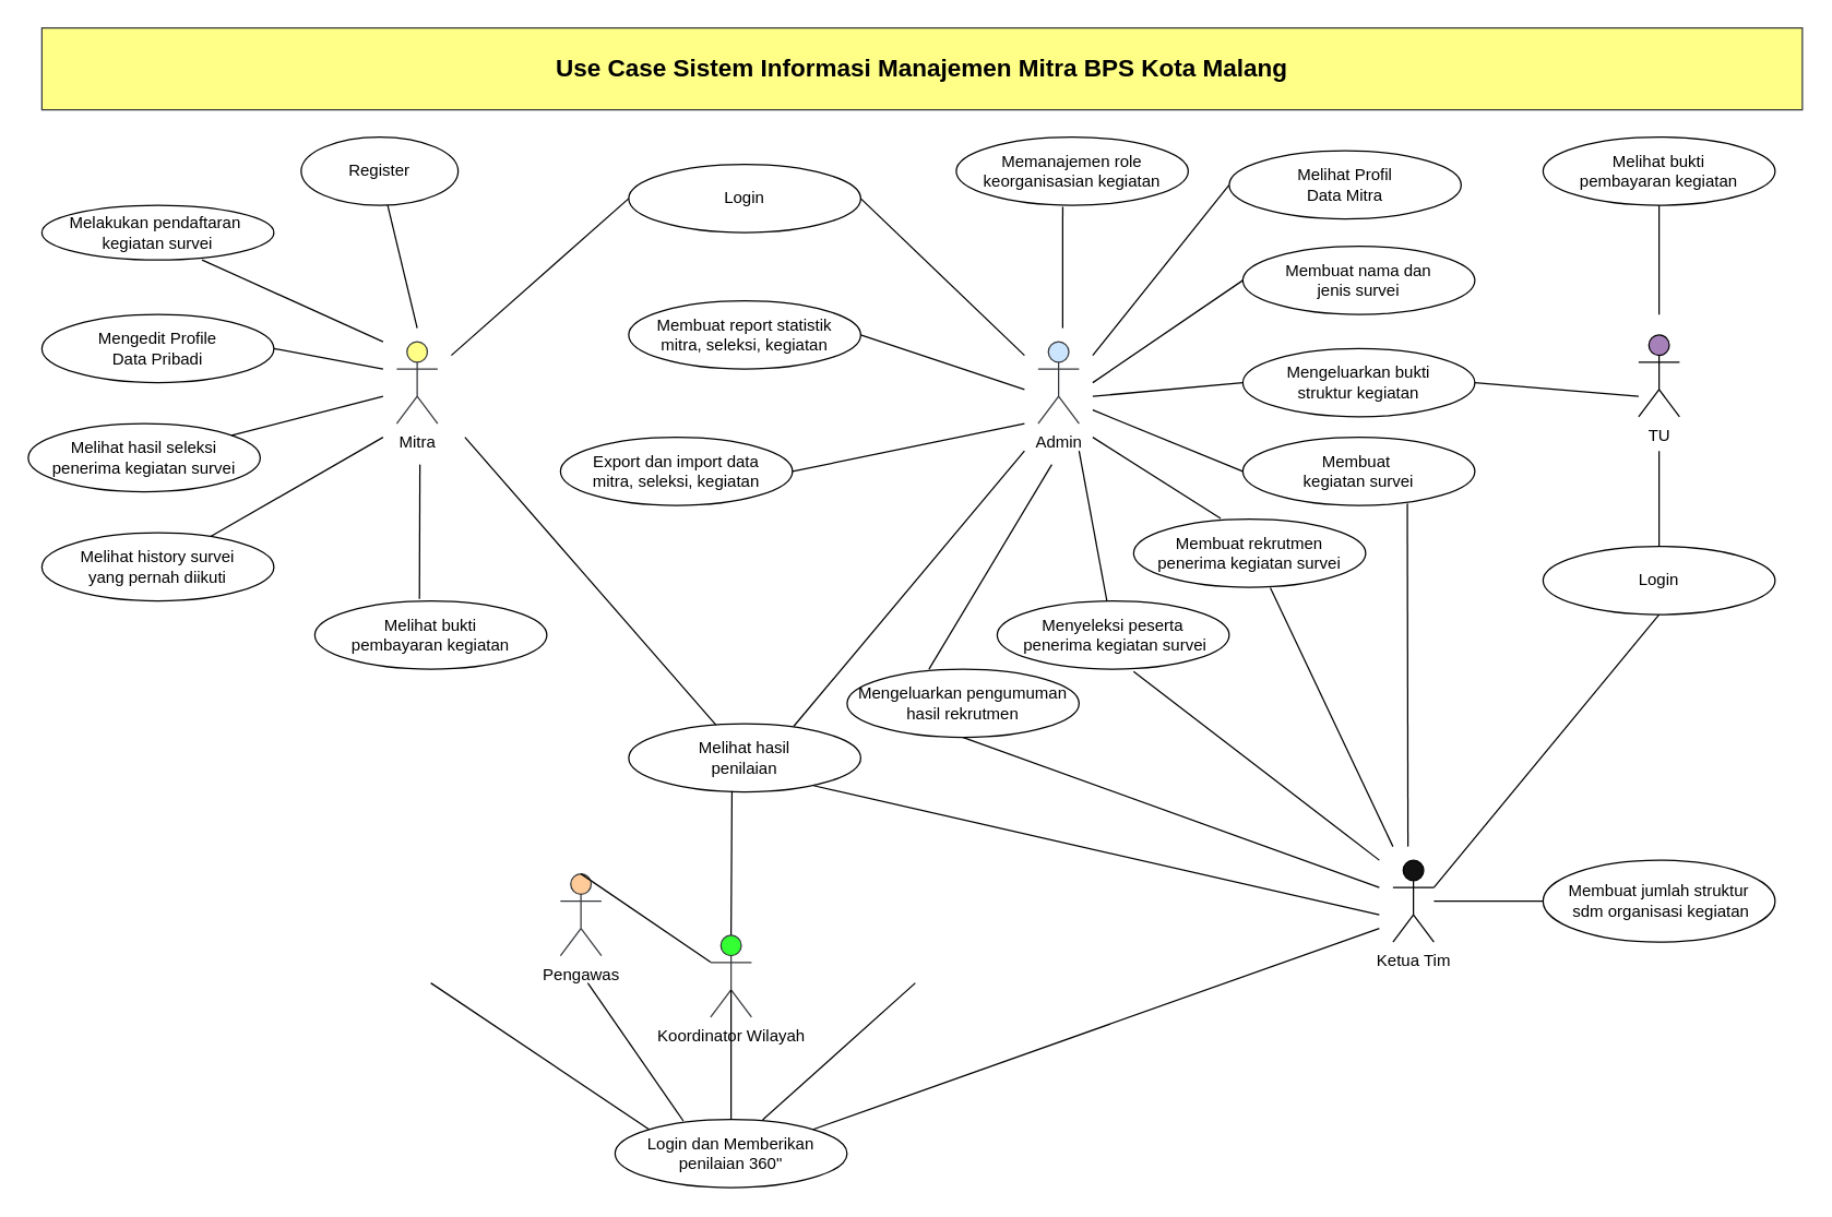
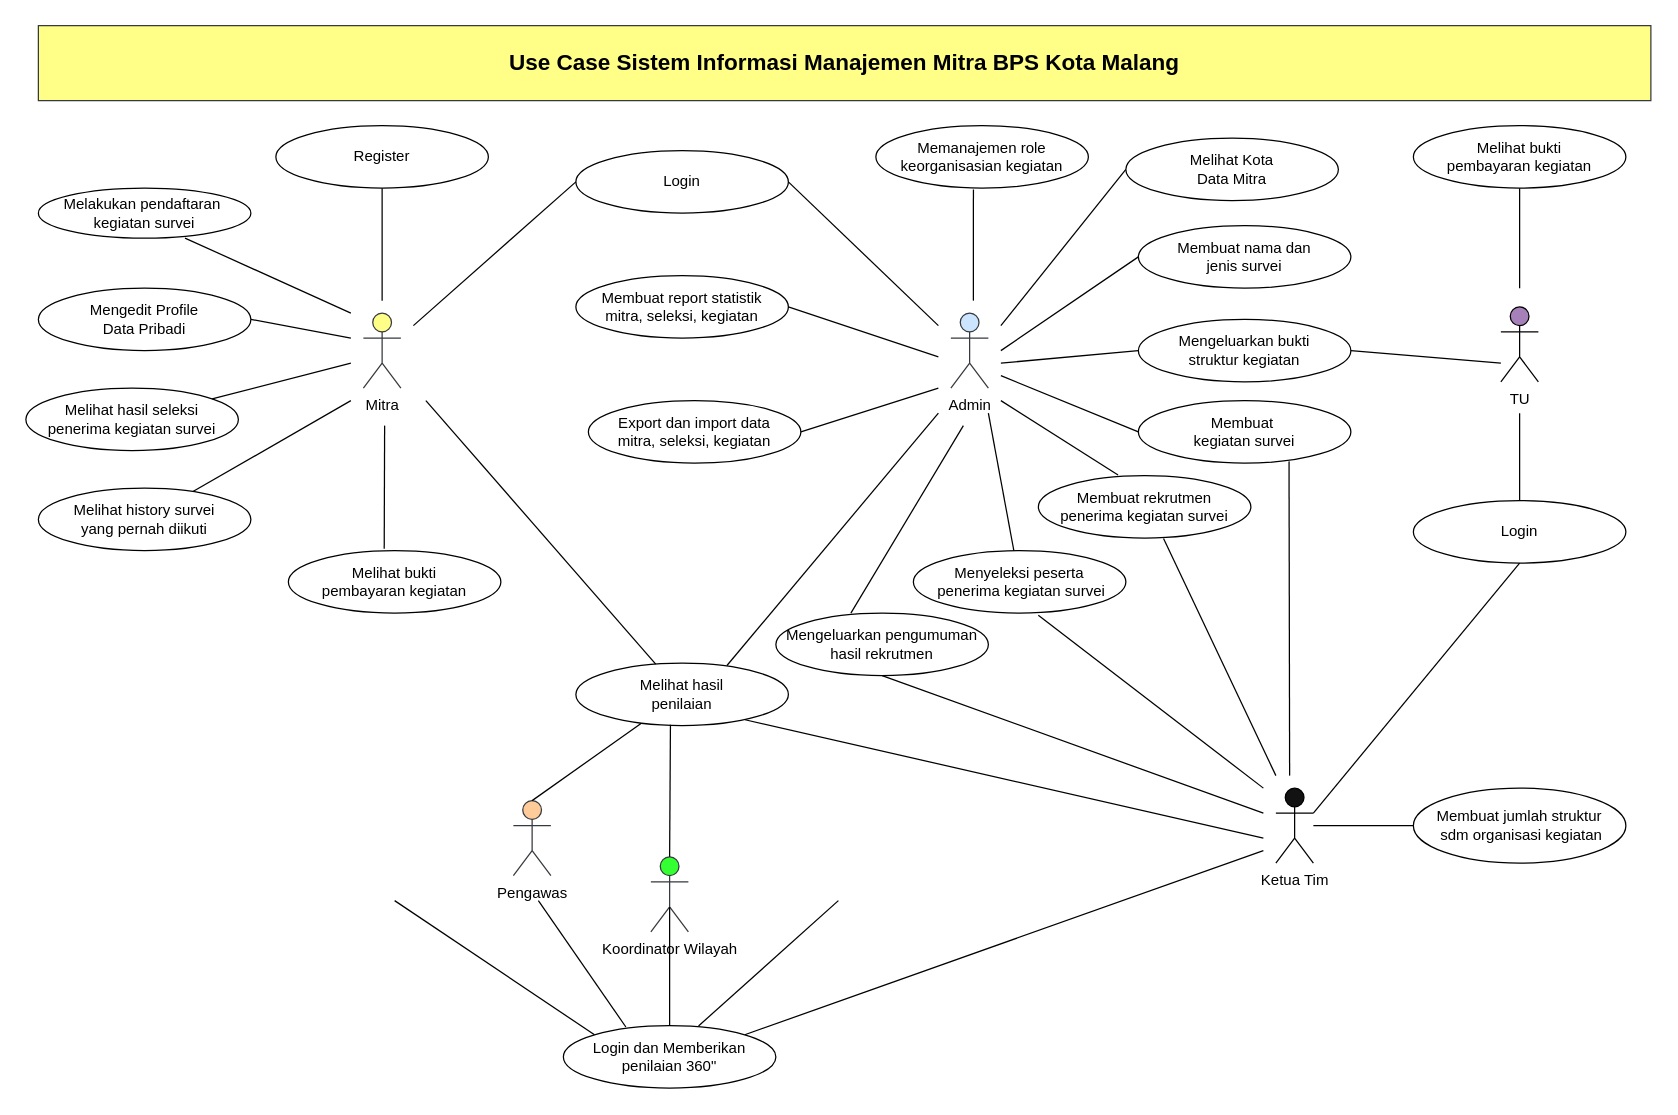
- <mxCell id="9" value="Register" style="ellipse;whiteSpace=wrap;html=1;" parent="1" vertex="1"><mxGeometry x="220" y="100" width="115" height="50" as="geometry" /></mxCell>
+ <mxCell id="9" value="Register" style="ellipse;whiteSpace=wrap;html=1;" parent="1" vertex="1"><mxGeometry x="220" y="100" width="170" height="50" as="geometry" /></mxCell>
- <mxCell id="31" value="Melihat Profil&lt;br&gt;Data Mitra" style="ellipse;whiteSpace=wrap;html=1;labelBackgroundColor=none;labelBorderColor=none;" parent="1" vertex="1"><mxGeometry x="900" y="110" width="170" height="50" as="geometry" /></mxCell>
+ <mxCell id="31" value="Melihat Kota&lt;br&gt;Data Mitra" style="ellipse;whiteSpace=wrap;html=1;labelBackgroundColor=none;labelBorderColor=none;" parent="1" vertex="1"><mxGeometry x="900" y="110" width="170" height="50" as="geometry" /></mxCell>
- <mxCell id="61" value="Export dan import data &lt;br&gt;mitra, seleksi, kegiatan" style="ellipse;whiteSpace=wrap;html=1;labelBackgroundColor=none;labelBorderColor=none;" parent="1" vertex="1"><mxGeometry x="410" y="320" width="170" height="50" as="geometry" /></mxCell>
+ <mxCell id="61" value="Export dan import data &lt;br&gt;mitra, seleksi, kegiatan" style="ellipse;whiteSpace=wrap;html=1;labelBackgroundColor=none;labelBorderColor=none;" parent="1" vertex="1"><mxGeometry x="470" y="320" width="170" height="50" as="geometry" /></mxCell>
- <mxCell id="33" value="" style="edgeStyle=none;html=1;endArrow=none;verticalAlign=bottom;exitX=0.5;exitY=0;exitDx=0;exitDy=0;exitPerimeter=0;labelBackgroundColor=none;labelBorderColor=none;" parent="1" source="3" target="4" edge="1"><mxGeometry width="160" relative="1" as="geometry"><mxPoint x="322.5" y="690.89" as="sourcePoint" /><mxPoint x="467.578" y="665.114" as="targetPoint" /></mxGeometry></mxCell>
+ <mxCell id="33" value="" style="edgeStyle=none;html=1;endArrow=none;verticalAlign=bottom;exitX=0.5;exitY=0;exitDx=0;exitDy=0;exitPerimeter=0;labelBackgroundColor=none;labelBorderColor=none;" parent="1" source="3" target="19" edge="1"><mxGeometry width="160" relative="1" as="geometry"><mxPoint x="322.5" y="690.89" as="sourcePoint" /><mxPoint x="467.578" y="665.114" as="targetPoint" /></mxGeometry></mxCell>
